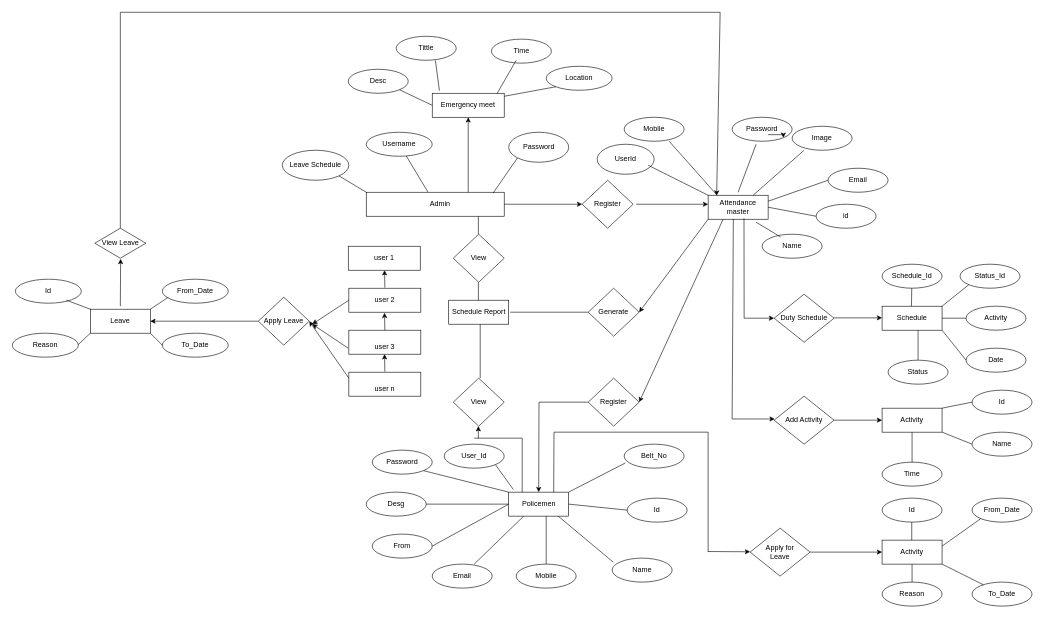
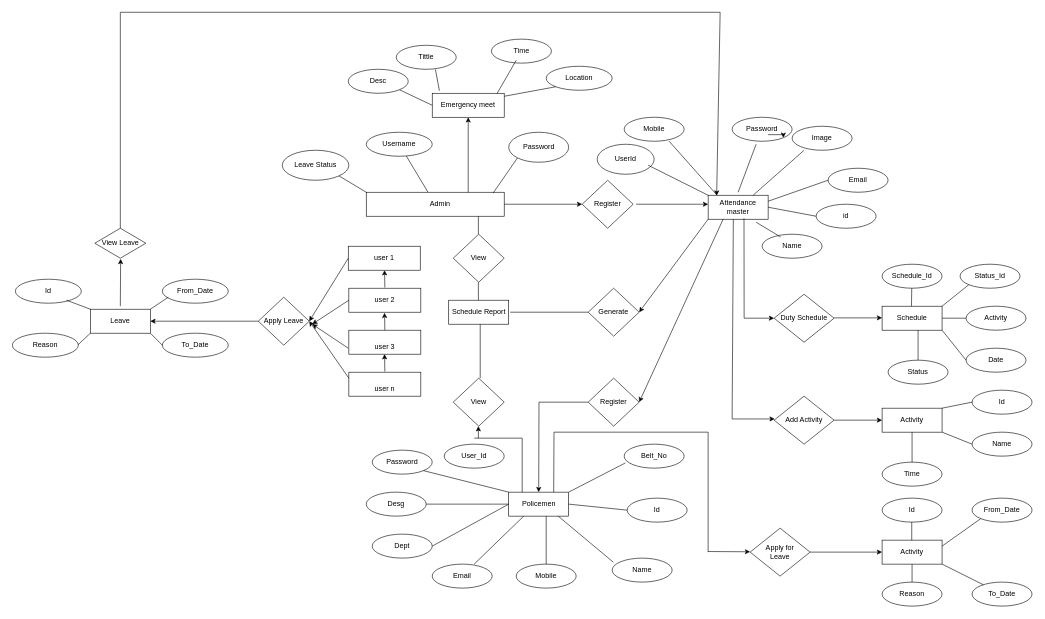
- <mxCell id="12" value="Tittle" style="ellipse;whiteSpace=wrap;html=1;align=center;" parent="1" vertex="1"><mxGeometry x="660" y="60" width="100" height="40" as="geometry" /></mxCell>
+ <mxCell id="12" value="Tittle" style="ellipse;whiteSpace=wrap;html=1;align=center;" parent="1" vertex="1"><mxGeometry x="660" y="75" width="100" height="40" as="geometry" /></mxCell>
- <mxCell id="3" value="Leave Schedule" style="ellipse;whiteSpace=wrap;html=1;" parent="1" vertex="1"><mxGeometry x="470" y="250" width="111" height="50" as="geometry" /></mxCell>
+ <mxCell id="3" value="Leave Status" style="ellipse;whiteSpace=wrap;html=1;" parent="1" vertex="1"><mxGeometry x="470" y="250" width="111" height="50" as="geometry" /></mxCell>
+ <mxCell id="122" value="" style="endArrow=classic;html=1;rounded=0;exitX=0;exitY=0.5;exitDx=0;exitDy=0;entryX=1;entryY=0.5;entryDx=0;entryDy=0;" parent="1" source="114" target="108" edge="1"><mxGeometry width="50" height="50" relative="1" as="geometry"><mxPoint x="460" y="400" as="sourcePoint" /><mxPoint x="510" y="350" as="targetPoint" /></mxGeometry></mxCell>
- <mxCell id="57" value="" style="endArrow=none;html=1;rounded=0;entryX=1;entryY=1;entryDx=0;entryDy=0;exitX=0.078;exitY=-0.106;exitDx=0;exitDy=0;exitPerimeter=0;" parent="1" source="47" target="51" edge="1"><mxGeometry relative="1" as="geometry"><mxPoint x="850" y="810" as="sourcePoint" /><mxPoint x="1020" y="830" as="targetPoint" /></mxGeometry></mxCell>
- <mxCell id="50" value="From" style="ellipse;whiteSpace=wrap;html=1;align=center;" parent="1" vertex="1"><mxGeometry y="890" width="100" height="40" as="geometry" x="620" /></mxCell>
+ <mxCell id="50" value="Dept" style="ellipse;whiteSpace=wrap;html=1;align=center;" parent="1" vertex="1"><mxGeometry y="890" width="100" height="40" as="geometry" x="620" /></mxCell>
